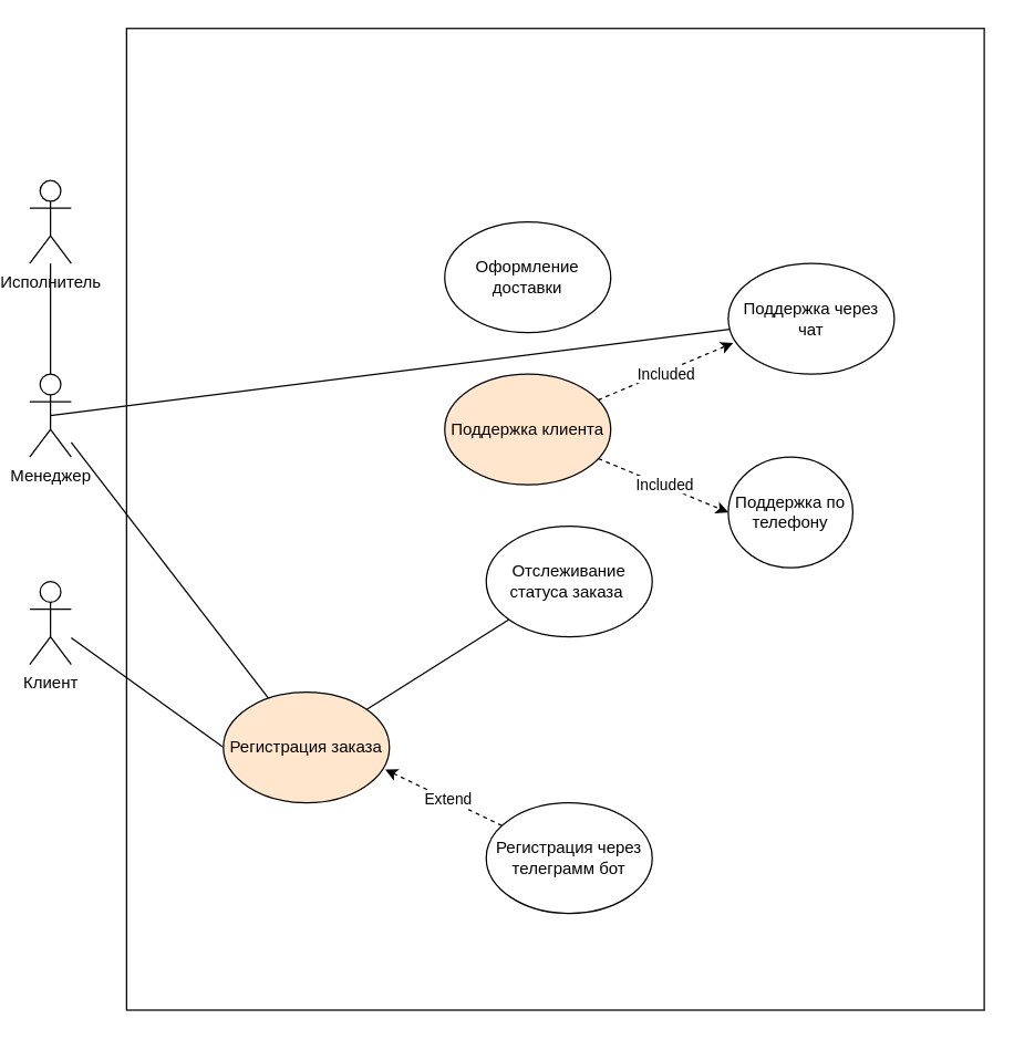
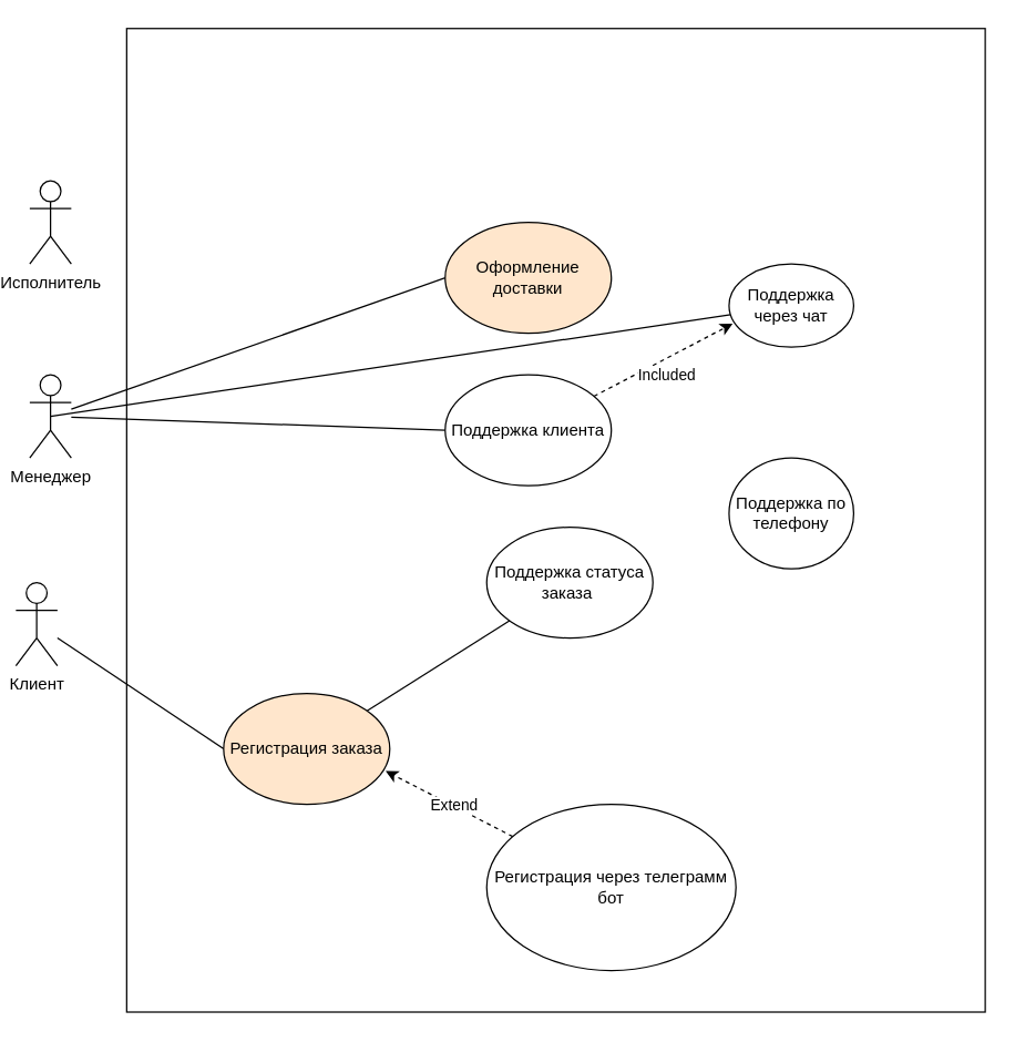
- <mxCell id="20" value="Оформление доставки" style="ellipse;whiteSpace=wrap;html=1;" vertex="1" parent="1"><mxGeometry x="320" y="160" width="120" height="80" as="geometry" /></mxCell>
+ <mxCell id="20" value="Оформление доставки" style="ellipse;whiteSpace=wrap;html=1;fillColor=#ffe6cc;" vertex="1" parent="1"><mxGeometry x="320" y="160" width="120" height="80" as="geometry" /></mxCell>
- <mxCell id="4" style="rounded=0;orthogonalLoop=1;jettySize=auto;html=1;endArrow=none;endFill=0;" edge="1" parent="1" source="6" target="3"><mxGeometry relative="1" as="geometry" /></mxCell>
+ <mxCell id="4" style="rounded=0;orthogonalLoop=1;jettySize=auto;html=1;entryX=0;entryY=0.5;entryDx=0;entryDy=0;endArrow=none;endFill=0;" edge="1" parent="1" source="6" target="19"><mxGeometry relative="1" as="geometry" /></mxCell>
- <mxCell id="21" value="Поддержка через чат" style="ellipse;whiteSpace=wrap;html=1;" vertex="1" parent="1"><mxGeometry x="525" y="190" width="120" height="80" as="geometry" /></mxCell>
+ <mxCell id="21" value="Поддержка через чат" style="ellipse;whiteSpace=wrap;html=1;" vertex="1" parent="1"><mxGeometry x="525" y="190" width="90" height="60" as="geometry" /></mxCell>
- <mxCell id="19" value="Поддержка клиента" style="ellipse;whiteSpace=wrap;html=1;fillColor=#ffe6cc;" vertex="1" parent="1"><mxGeometry x="320" y="270" width="120" height="80" as="geometry" /></mxCell>
+ <mxCell id="19" value="Поддержка клиента" style="ellipse;whiteSpace=wrap;html=1;" vertex="1" parent="1"><mxGeometry x="320" y="270" width="120" height="80" as="geometry" /></mxCell>
- <mxCell id="17" style="rounded=0;orthogonalLoop=1;jettySize=auto;html=1;entryX=0;entryY=0.5;entryDx=0;entryDy=0;dashed=1;" edge="1" parent="1" source="19" target="22"><mxGeometry relative="1" as="geometry" /></mxCell>
- <mxCell id="18" value="Included" style="edgeLabel;html=1;align=center;verticalAlign=middle;resizable=0;points=[];" vertex="1" connectable="0" parent="17"><mxGeometry x="0.006" relative="1" as="geometry"><mxPoint y="-1" as="offset" /></mxGeometry></mxCell>
- <mxCell id="5" style="rounded=0;orthogonalLoop=1;jettySize=auto;html=1;endArrow=none;endFill=0;" edge="1" parent="1" source="6" target="13"><mxGeometry relative="1" as="geometry" /></mxCell>
+ <mxCell id="5" style="rounded=0;orthogonalLoop=1;jettySize=auto;html=1;entryX=0;entryY=0.5;entryDx=0;entryDy=0;endArrow=none;endFill=0;" edge="1" parent="1" source="6" target="20"><mxGeometry relative="1" as="geometry" /></mxCell>
- <mxCell id="15" value="Отслеживание статуса заказа&amp;nbsp;" style="ellipse;whiteSpace=wrap;html=1;" vertex="1" parent="1"><mxGeometry x="350" y="380" width="120" height="80" as="geometry" /></mxCell>
+ <mxCell id="15" value="Поддержка статуса заказа&amp;nbsp;" style="ellipse;whiteSpace=wrap;html=1;" vertex="1" parent="1"><mxGeometry x="350" y="380" width="120" height="80" as="geometry" /></mxCell>
- <mxCell id="9" value="Клиент" style="shape=umlActor;verticalLabelPosition=bottom;verticalAlign=top;html=1;outlineConnect=0;" vertex="1" parent="1"><mxGeometry x="20" y="420" width="30" height="60" as="geometry" /></mxCell>
+ <mxCell id="9" value="Клиент" style="shape=umlActor;verticalLabelPosition=bottom;verticalAlign=top;html=1;outlineConnect=0;" vertex="1" parent="1"><mxGeometry x="10" y="420" width="30" height="60" as="geometry" /></mxCell>
- <mxCell id="14" value="Регистрация через телеграмм бот" style="ellipse;whiteSpace=wrap;html=1;" vertex="1" parent="1"><mxGeometry x="350" y="580" width="120" height="80" as="geometry" /></mxCell>
+ <mxCell id="14" value="Регистрация через телеграмм бот" style="ellipse;whiteSpace=wrap;html=1;" vertex="1" parent="1"><mxGeometry x="350" y="580" width="180" height="120" as="geometry" /></mxCell>
